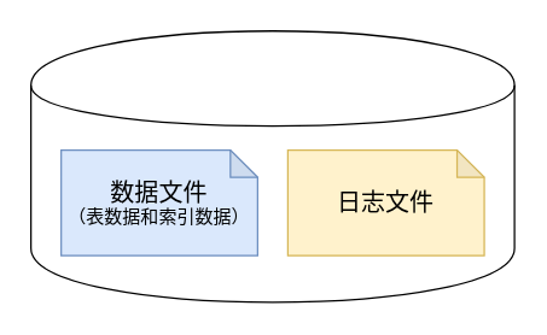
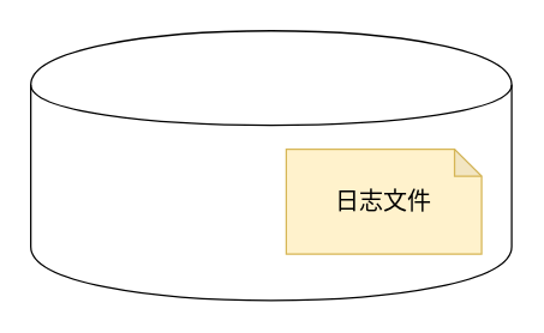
- <mxCell id="3" value="&lt;font style=&quot;font-size: 16px&quot;&gt;数据文件&lt;/font&gt;&lt;br style=&quot;font-size: 12px&quot;&gt;（表数据和索引数据）" style="shape=note;whiteSpace=wrap;html=1;backgroundOutline=1;darkOpacity=0.05;fontSize=12;size=18;fillColor=#dae8fc;strokeColor=#6c8ebf;" vertex="1" parent="1"><mxGeometry x="40" y="99" width="130" height="70" as="geometry" /></mxCell>
